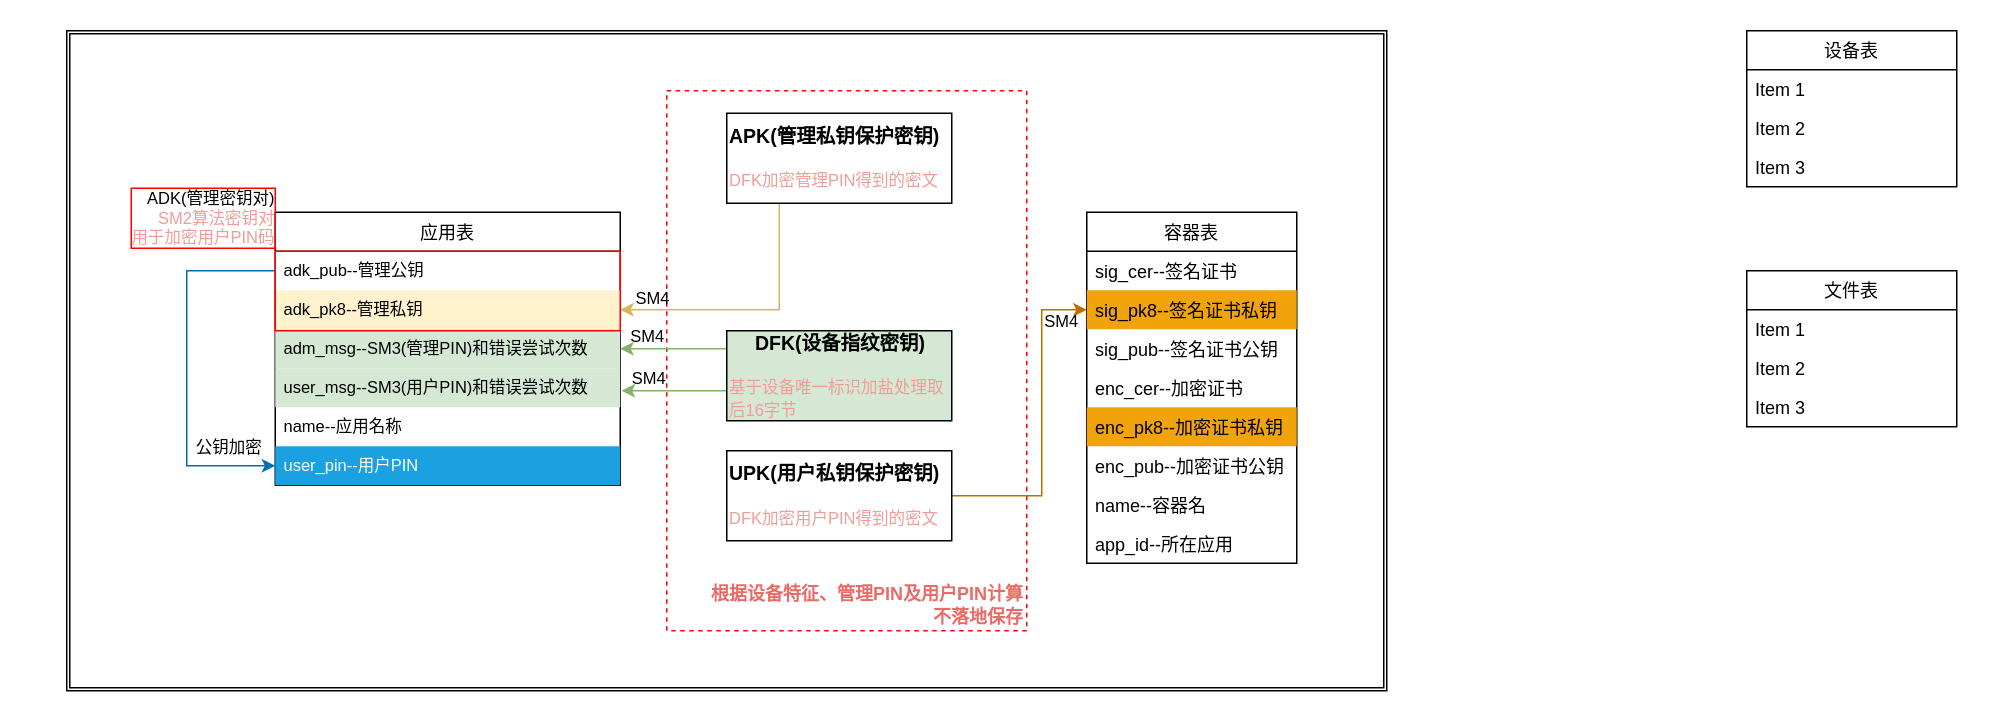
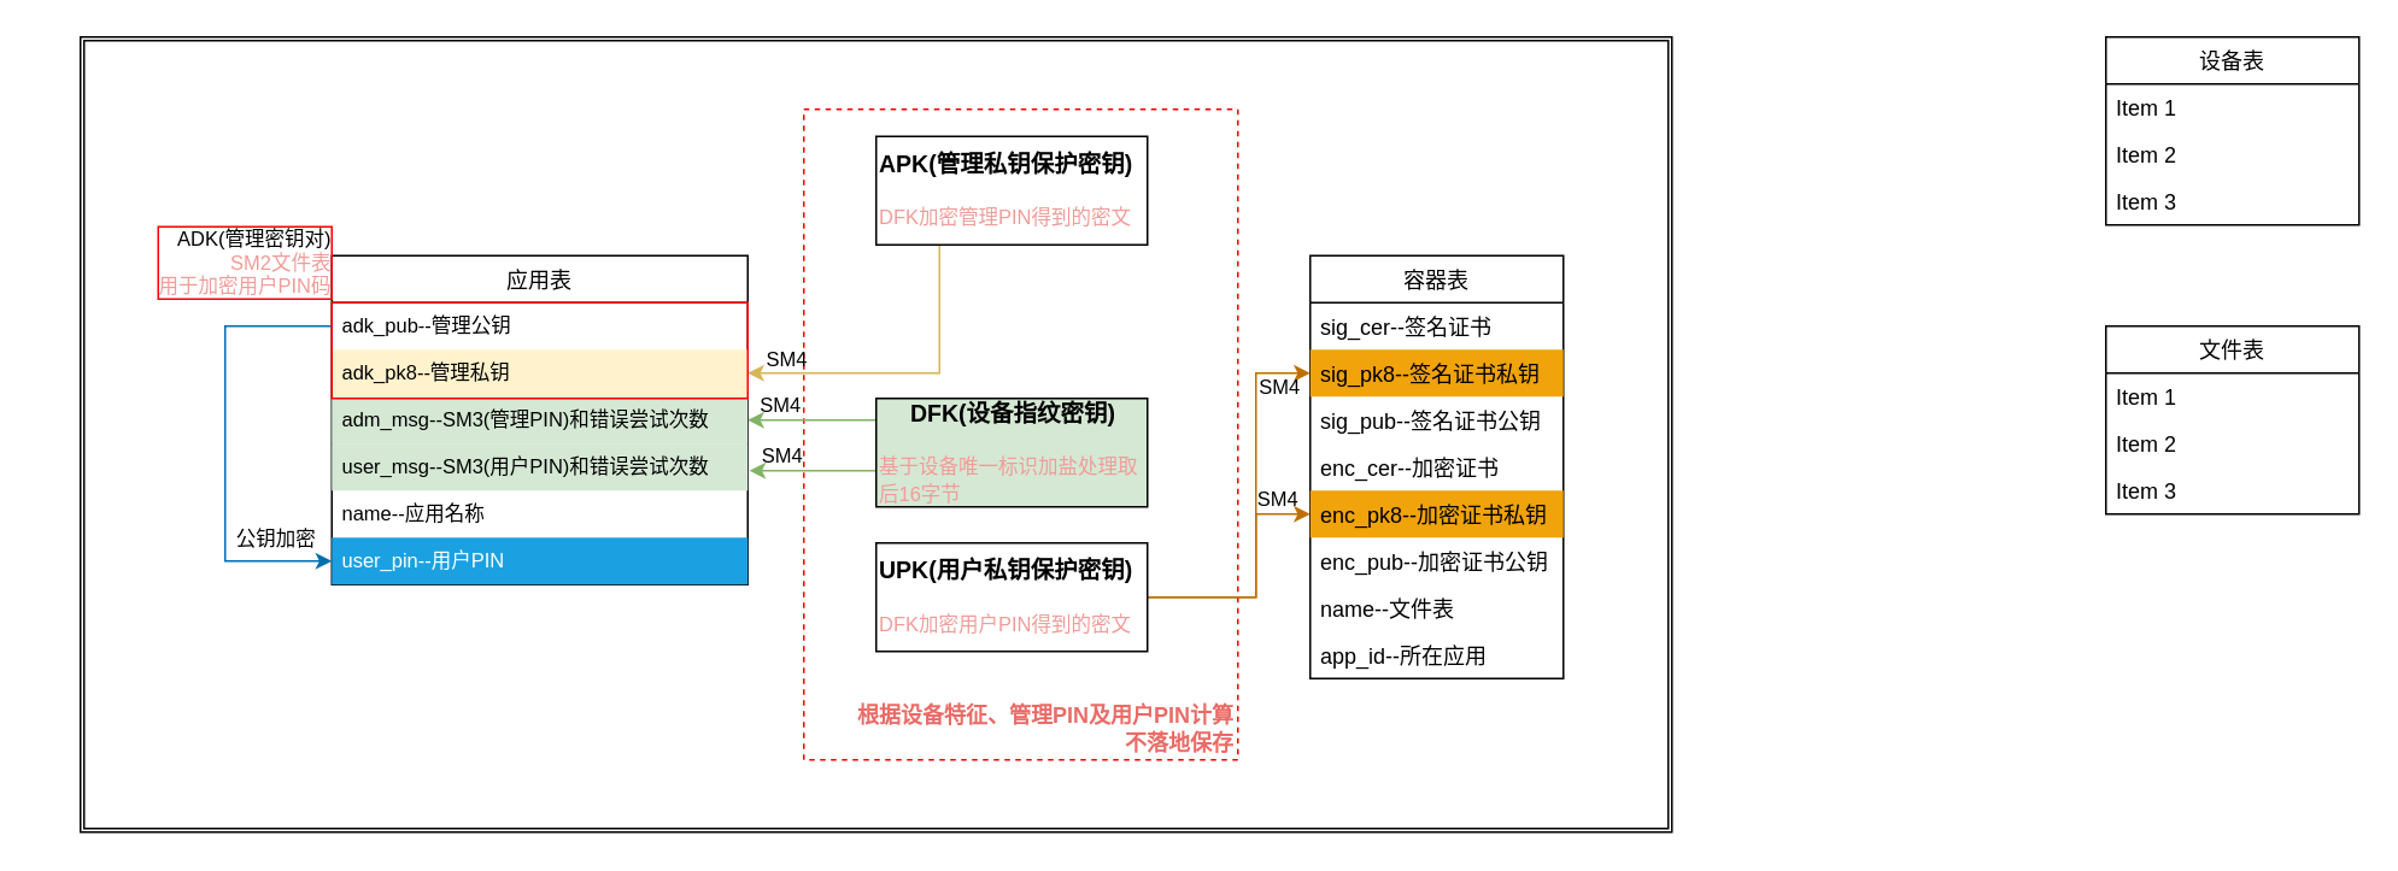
- <mxCell id="43" value="ADK(管理密钥对)&lt;br&gt;&lt;span style=&quot;color: rgb(241 , 156 , 153)&quot;&gt;SM2算法密钥对&lt;br&gt;用于加密用户PIN码&lt;/span&gt;" style="text;html=1;strokeColor=none;fillColor=none;align=right;verticalAlign=middle;whiteSpace=wrap;rounded=0;shadow=0;glass=0;labelBackgroundColor=none;sketch=0;fontSize=11;fontColor=#000000;labelBorderColor=#FF0000;" vertex="1" parent="1"><mxGeometry x="20" y="120" width="166" height="50" as="geometry" /></mxCell>
+ <mxCell id="43" value="ADK(管理密钥对)&lt;br&gt;&lt;span style=&quot;color: rgb(241 , 156 , 153)&quot;&gt;SM2文件表&lt;br&gt;用于加密用户PIN码&lt;/span&gt;" style="text;html=1;strokeColor=none;fillColor=none;align=right;verticalAlign=middle;whiteSpace=wrap;rounded=0;shadow=0;glass=0;labelBackgroundColor=none;sketch=0;fontSize=11;fontColor=#000000;labelBorderColor=#FF0000;" vertex="1" parent="1"><mxGeometry x="20" y="120" width="166" height="50" as="geometry" /></mxCell>
+ <mxCell id="12" style="edgeStyle=orthogonalEdgeStyle;rounded=0;orthogonalLoop=1;jettySize=auto;html=1;entryX=0;entryY=0.5;entryDx=0;entryDy=0;fontSize=11;fontColor=#FF0000;exitX=1;exitY=0.5;exitDx=0;exitDy=0;fillColor=#f0a30a;strokeColor=#BD7000;" edge="1" parent="1" source="14" target="29"><mxGeometry relative="1" as="geometry"><Array as="points"><mxPoint x="694" y="330" /><mxPoint x="694" y="284" /></Array></mxGeometry></mxCell>
+ <mxCell id="13" value="SM4" style="edgeLabel;align=center;verticalAlign=middle;resizable=0;points=[];fontSize=11;labelBackgroundColor=none;" vertex="1" connectable="0" parent="12"><mxGeometry x="0.721" y="2" relative="1" as="geometry"><mxPoint x="1" y="-7" as="offset" /></mxGeometry></mxCell>
- <mxCell id="31" value="name--容器名" style="text;strokeColor=none;fillColor=none;align=left;verticalAlign=top;spacingLeft=4;spacingRight=4;overflow=hidden;rotatable=0;points=[[0,0.5],[1,0.5]];portConstraint=eastwest;" vertex="1" parent="24"><mxGeometry y="182" width="140" height="26" as="geometry" /></mxCell>
+ <mxCell id="31" value="name--文件表" style="text;strokeColor=none;fillColor=none;align=left;verticalAlign=top;spacingLeft=4;spacingRight=4;overflow=hidden;rotatable=0;points=[[0,0.5],[1,0.5]];portConstraint=eastwest;" vertex="1" parent="24"><mxGeometry y="182" width="140" height="26" as="geometry" /></mxCell>
